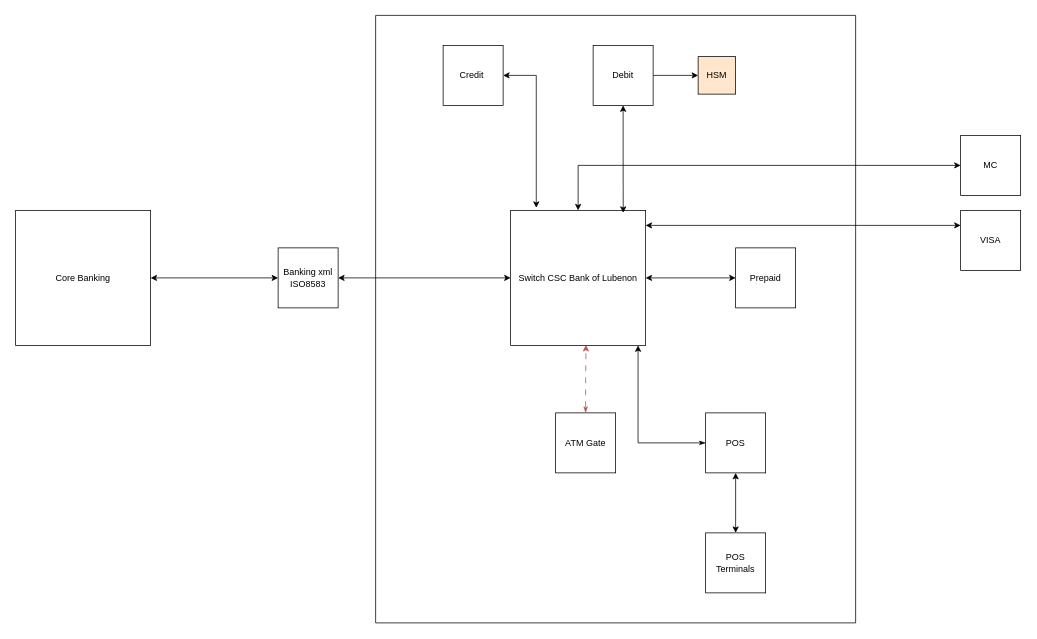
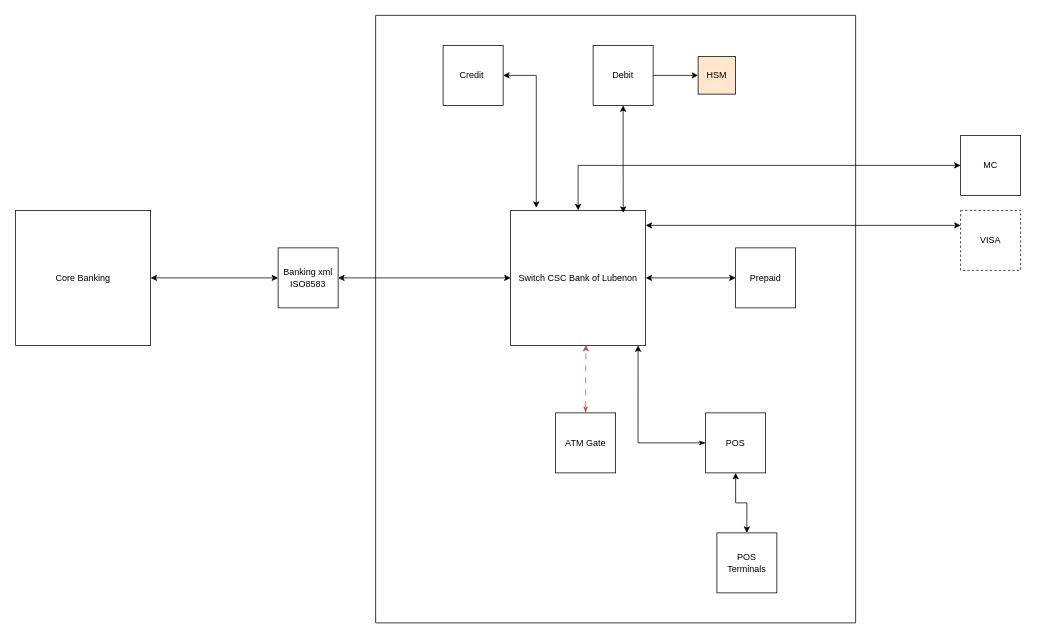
- <mxCell id="23" value="VISA" style="whiteSpace=wrap;html=1;aspect=fixed;" vertex="1" parent="1"><mxGeometry x="1280" y="280" width="80" height="80" as="geometry" /></mxCell>
+ <mxCell id="23" value="VISA" style="whiteSpace=wrap;html=1;aspect=fixed;dashed=1;" vertex="1" parent="1"><mxGeometry x="1280" y="280" width="80" height="80" as="geometry" /></mxCell>
- <mxCell id="17" value="POS Terminals" style="whiteSpace=wrap;html=1;aspect=fixed;" vertex="1" parent="1"><mxGeometry x="940" y="710" width="80" height="80" as="geometry" /></mxCell>
+ <mxCell id="17" value="POS Terminals" style="whiteSpace=wrap;html=1;aspect=fixed;" vertex="1" parent="1"><mxGeometry x="955" y="710" width="80" height="80" as="geometry" /></mxCell>
